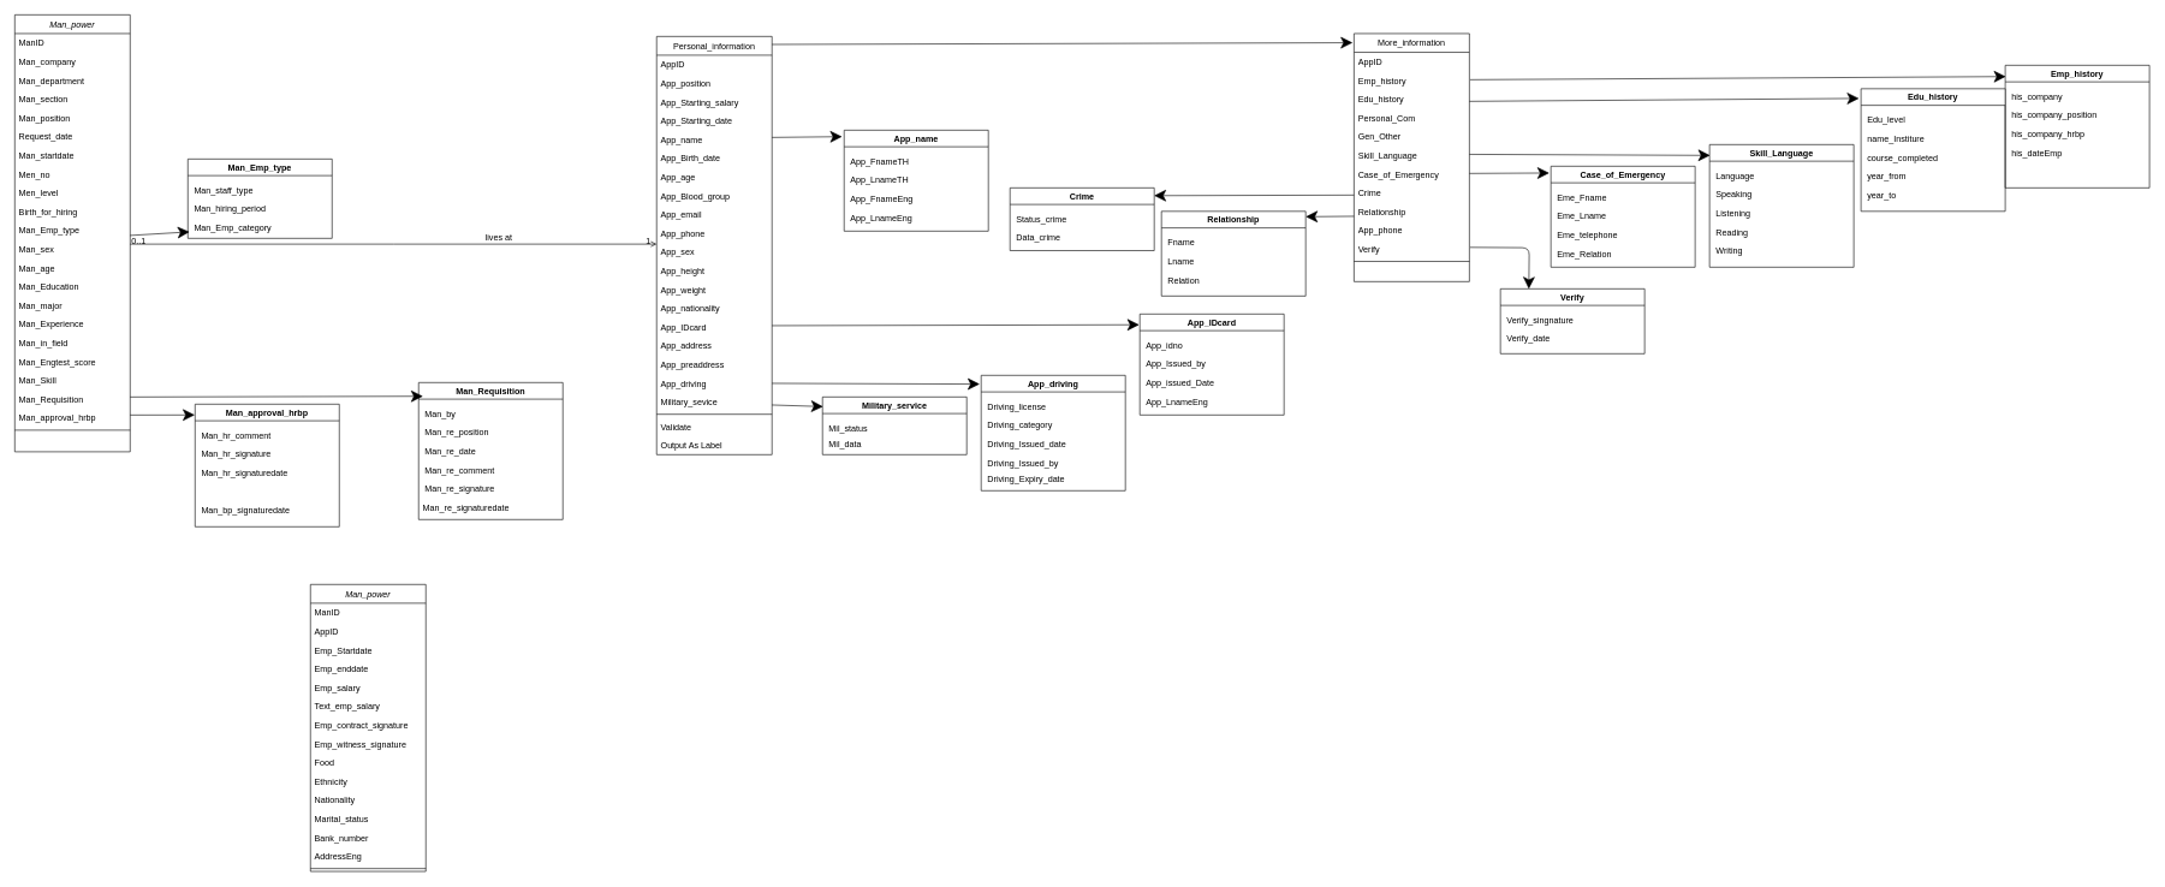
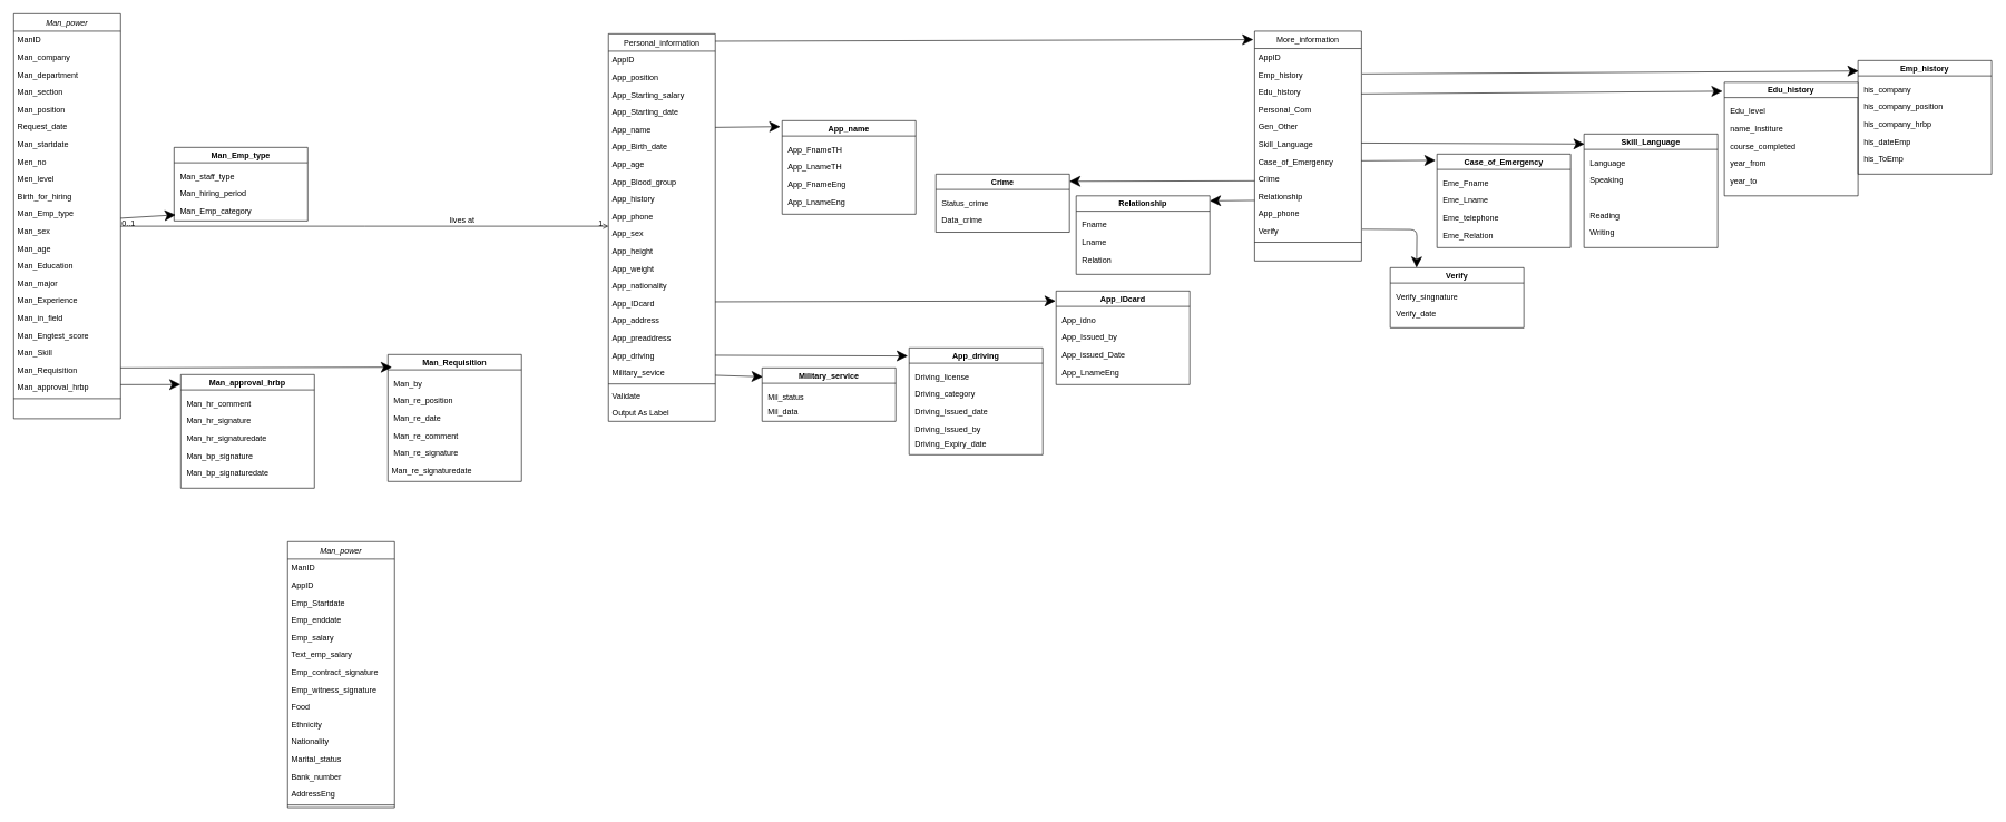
+ <mxCell id="114" value="his_ToEmp" style="text;align=left;verticalAlign=top;spacingLeft=4;spacingRight=4;overflow=hidden;rotatable=0;points=[[0,0.5],[1,0.5]];portConstraint=eastwest;rounded=0;shadow=0;html=0;" parent="109" vertex="1"><mxGeometry x="3" y="134" width="160" height="26" as="geometry" /></mxCell>
- <mxCell id="126" value="Listening" style="text;align=left;verticalAlign=top;spacingLeft=4;spacingRight=4;overflow=hidden;rotatable=0;points=[[0,0.5],[1,0.5]];portConstraint=eastwest;rounded=0;shadow=0;html=0;" parent="123" vertex="1"><mxGeometry x="3" y="82" width="160" height="26" as="geometry" /></mxCell>
- <mxCell id="34" value="App_email" style="text;align=left;verticalAlign=top;spacingLeft=4;spacingRight=4;overflow=hidden;rotatable=0;points=[[0,0.5],[1,0.5]];portConstraint=eastwest;rounded=0;shadow=0;html=0;" parent="25" vertex="1"><mxGeometry y="234" width="160" height="26" as="geometry" /></mxCell>
+ <mxCell id="34" value="App_history" style="text;align=left;verticalAlign=top;spacingLeft=4;spacingRight=4;overflow=hidden;rotatable=0;points=[[0,0.5],[1,0.5]];portConstraint=eastwest;rounded=0;shadow=0;html=0;" parent="25" vertex="1"><mxGeometry y="234" width="160" height="26" as="geometry" /></mxCell>
+ <mxCell id="69" value="Man_bp_signature" style="text;align=left;verticalAlign=top;spacingLeft=4;spacingRight=4;overflow=hidden;rotatable=0;points=[[0,0.5],[1,0.5]];portConstraint=eastwest;rounded=0;shadow=0;html=0;" parent="65" vertex="1"><mxGeometry x="3" y="108" width="160" height="26" as="geometry" /></mxCell>
